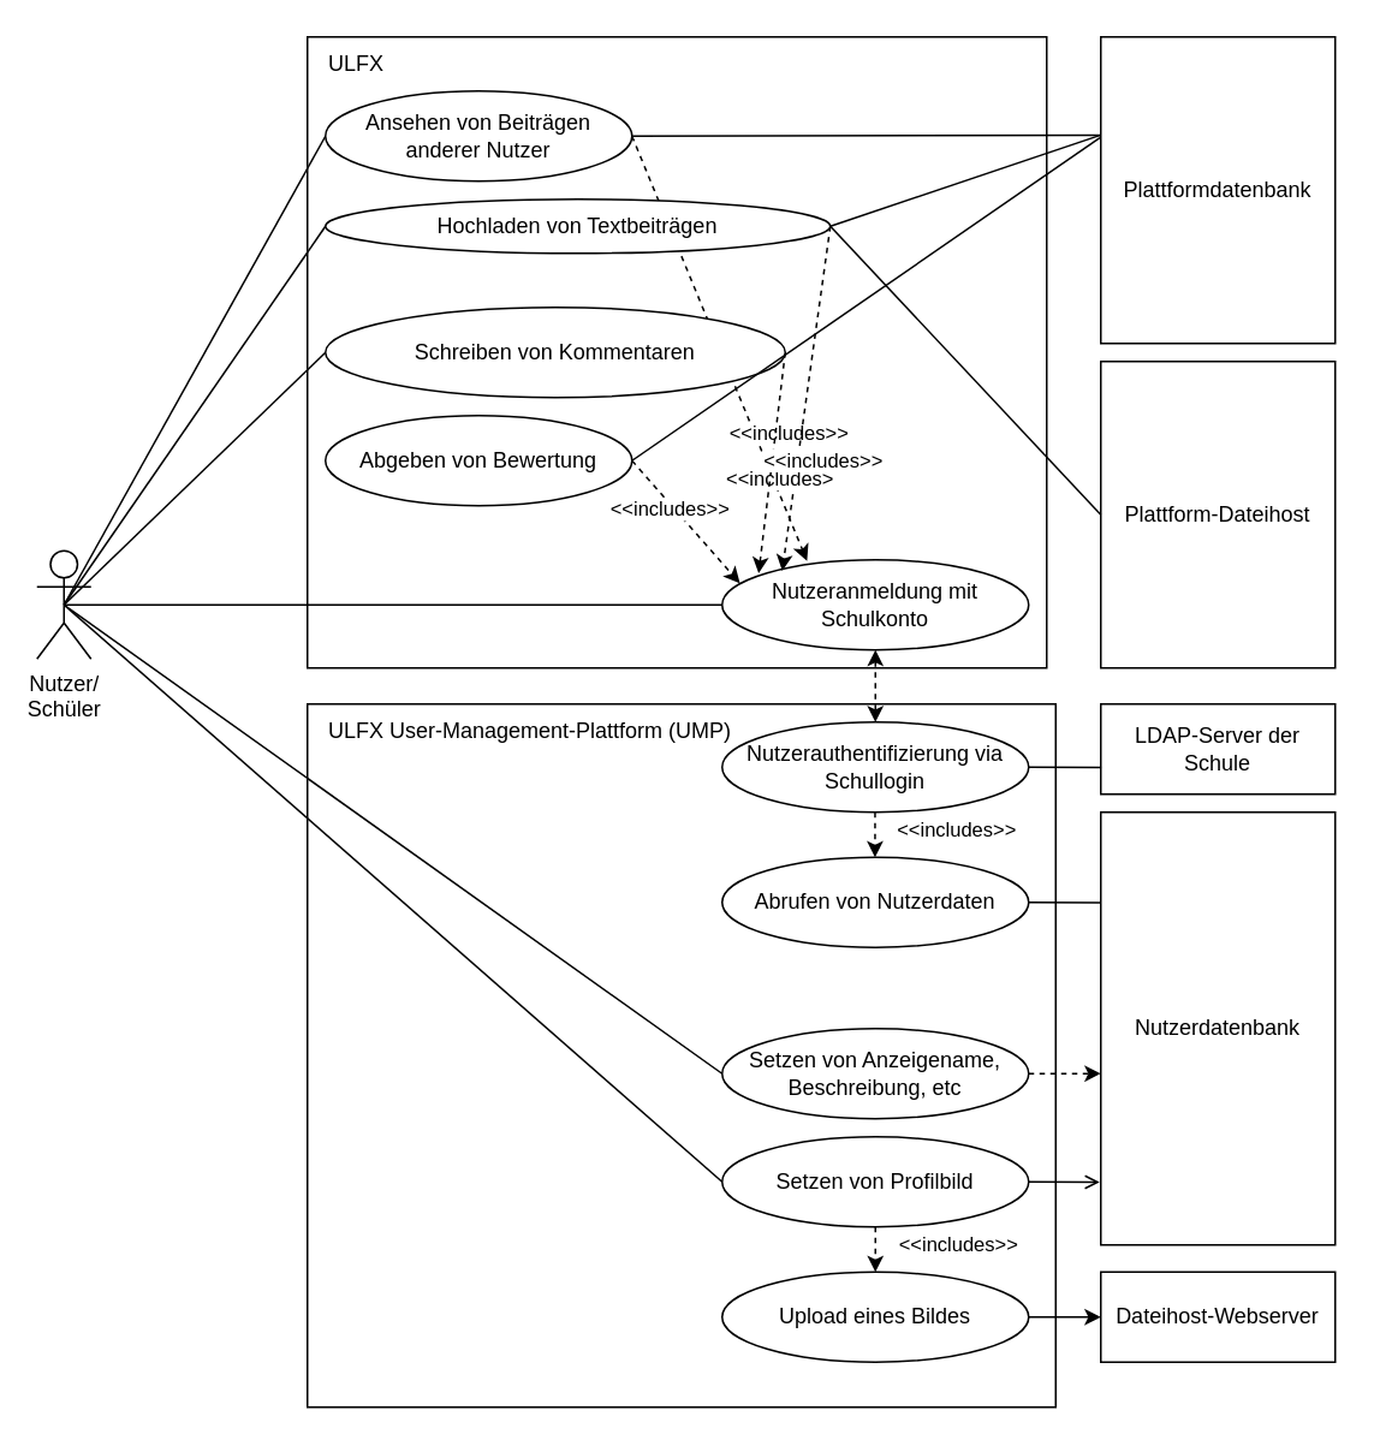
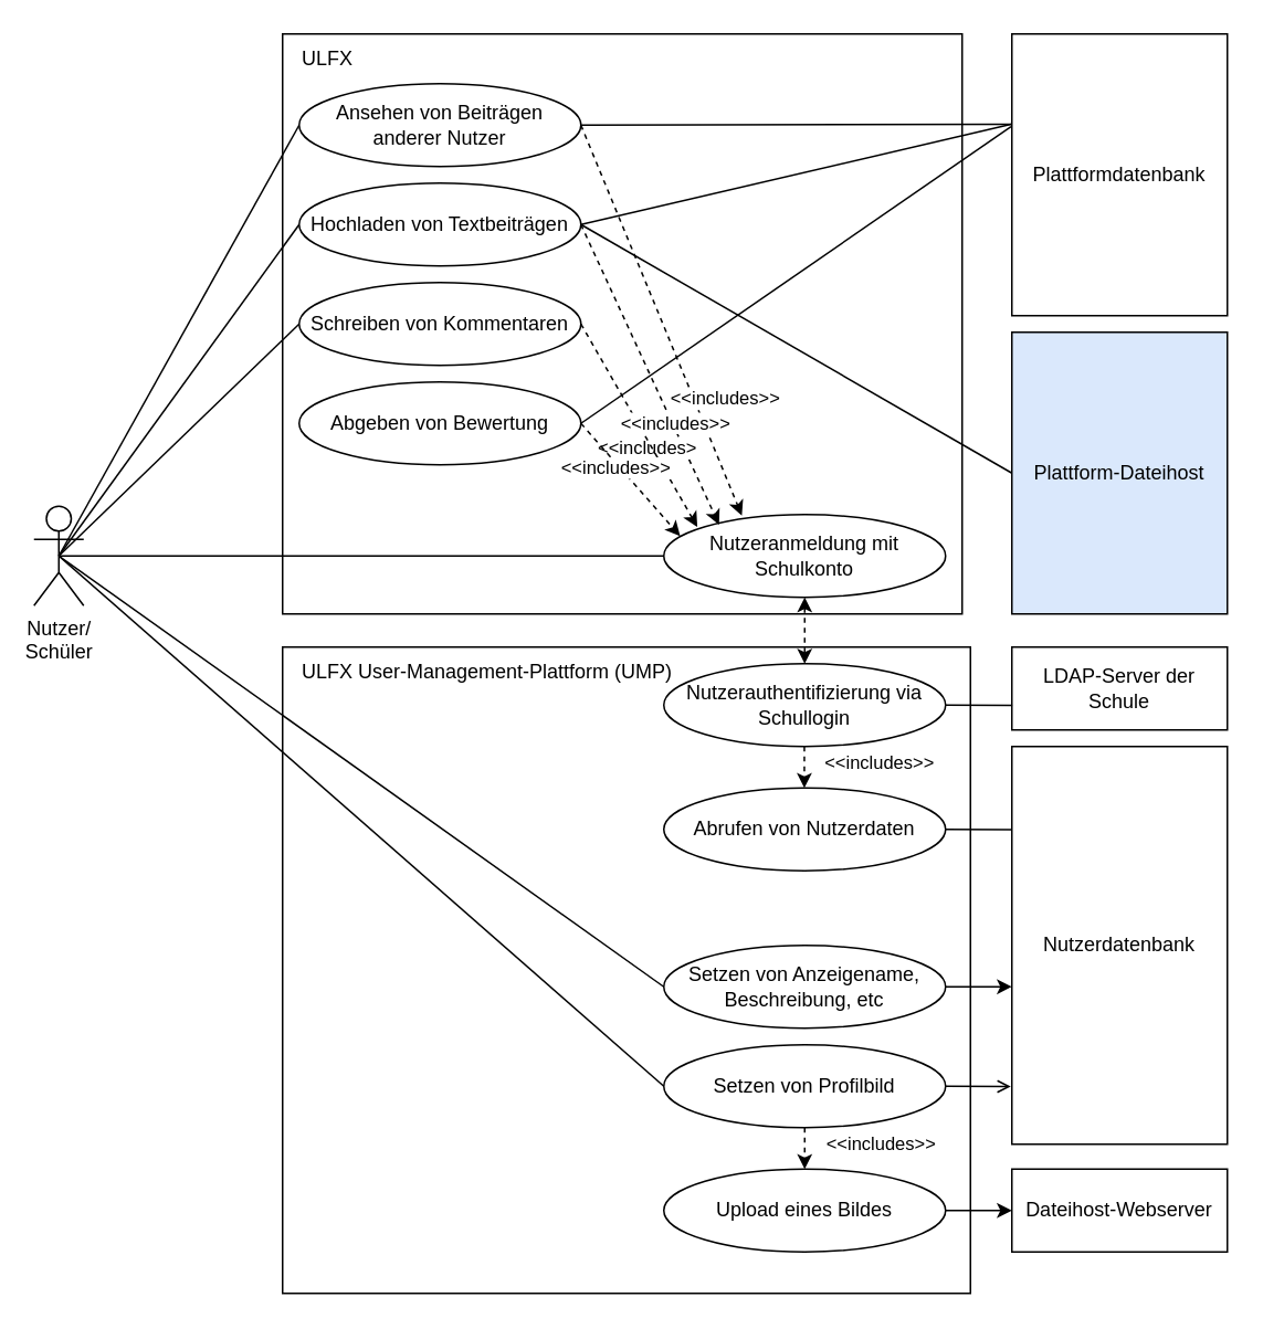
- <mxCell id="26" value="Hochladen von Textbeiträgen" style="ellipse;whiteSpace=wrap;html=1;" parent="1" vertex="1"><mxGeometry x="180" y="110" width="280" height="30" as="geometry" /></mxCell>
+ <mxCell id="26" value="Hochladen von Textbeiträgen" style="ellipse;whiteSpace=wrap;html=1;" parent="1" vertex="1"><mxGeometry x="180" y="110" width="170" height="50" as="geometry" /></mxCell>
- <mxCell id="27" value="Schreiben von Kommentaren" style="ellipse;whiteSpace=wrap;html=1;" parent="1" vertex="1"><mxGeometry x="180" y="170" width="255" height="50" as="geometry" /></mxCell>
+ <mxCell id="27" value="Schreiben von Kommentaren" style="ellipse;whiteSpace=wrap;html=1;" parent="1" vertex="1"><mxGeometry x="180" y="170" width="170" height="50" as="geometry" /></mxCell>
- <mxCell id="41" value="Plattform-Dateihost" style="whiteSpace=wrap;html=1;imageAspect=0;resizeWidth=1;resizeHeight=1;" parent="1" vertex="1"><mxGeometry x="610" y="200" width="130" height="170" as="geometry" /></mxCell>
+ <mxCell id="41" value="Plattform-Dateihost" style="whiteSpace=wrap;html=1;imageAspect=0;resizeWidth=1;resizeHeight=1;fillColor=#dae8fc;" parent="1" vertex="1"><mxGeometry x="610" y="200" width="130" height="170" as="geometry" /></mxCell>
- <mxCell id="38" value="" style="endArrow=classic;html=1;rounded=0;exitX=1;exitY=0.5;exitDx=0;exitDy=0;entryX=0;entryY=0.604;entryDx=0;entryDy=0;entryPerimeter=0;dashed=1;" parent="1" source="29" target="20" edge="1"><mxGeometry width="50" height="50" relative="1" as="geometry"><mxPoint x="500" y="515" as="sourcePoint" /><mxPoint x="550" y="465" as="targetPoint" /></mxGeometry></mxCell>
+ <mxCell id="38" value="" style="endArrow=classic;html=1;rounded=0;exitX=1;exitY=0.5;exitDx=0;exitDy=0;entryX=0;entryY=0.604;entryDx=0;entryDy=0;entryPerimeter=0;" parent="1" source="29" target="20" edge="1"><mxGeometry width="50" height="50" relative="1" as="geometry"><mxPoint x="500" y="515" as="sourcePoint" /><mxPoint x="550" y="465" as="targetPoint" /></mxGeometry></mxCell>
